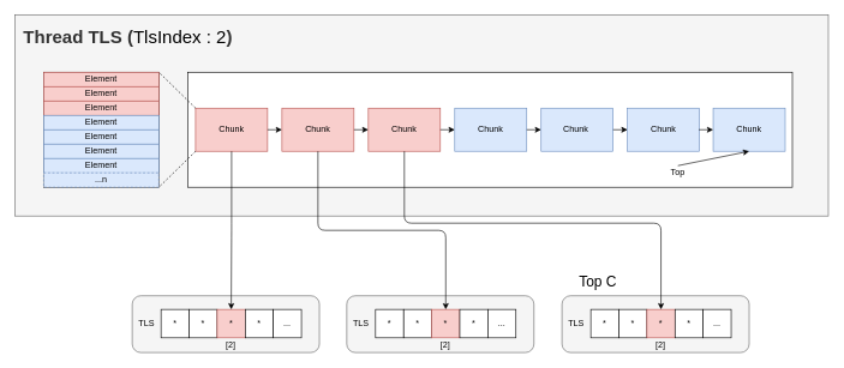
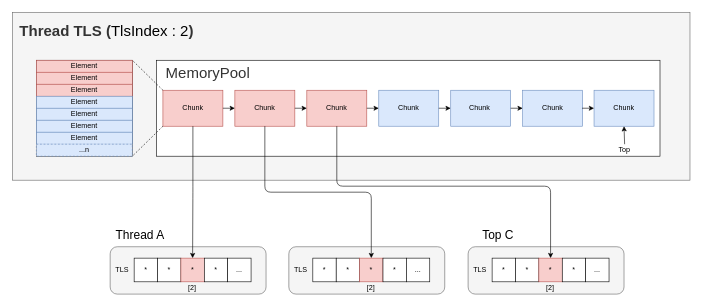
+ <mxCell id="27" value="&lt;span&gt;&lt;font style=&quot;font-size: 25px&quot;&gt;MemoryPool&lt;/font&gt;&lt;/span&gt;" style="text;html=1;strokeColor=none;fillColor=none;align=left;verticalAlign=middle;whiteSpace=wrap;rounded=0;fontColor=#333333;fontSize=15;fontStyle=0" parent="1" vertex="1"><mxGeometry x="274" y="110" width="159" height="20" as="geometry" /></mxCell>
- <mxCell id="26" value="Top" style="text;html=1;strokeColor=none;fillColor=none;align=center;verticalAlign=middle;whiteSpace=wrap;rounded=0;" parent="1" vertex="1"><mxGeometry x="921" y="230" width="40" height="20" as="geometry" /></mxCell>
+ <mxCell id="26" value="Top" style="text;html=1;strokeColor=none;fillColor=none;align=center;verticalAlign=middle;whiteSpace=wrap;rounded=0;" parent="1" vertex="1"><mxGeometry x="1021" y="240" width="40" height="20" as="geometry" /></mxCell>
+ <mxCell id="32" value="&lt;font style=&quot;font-size: 20px&quot;&gt;Thread A&lt;/font&gt;" style="text;html=1;strokeColor=none;fillColor=none;align=center;verticalAlign=middle;whiteSpace=wrap;rounded=0;" parent="1" vertex="1"><mxGeometry x="183" y="380" width="100" height="20" as="geometry" /></mxCell>
